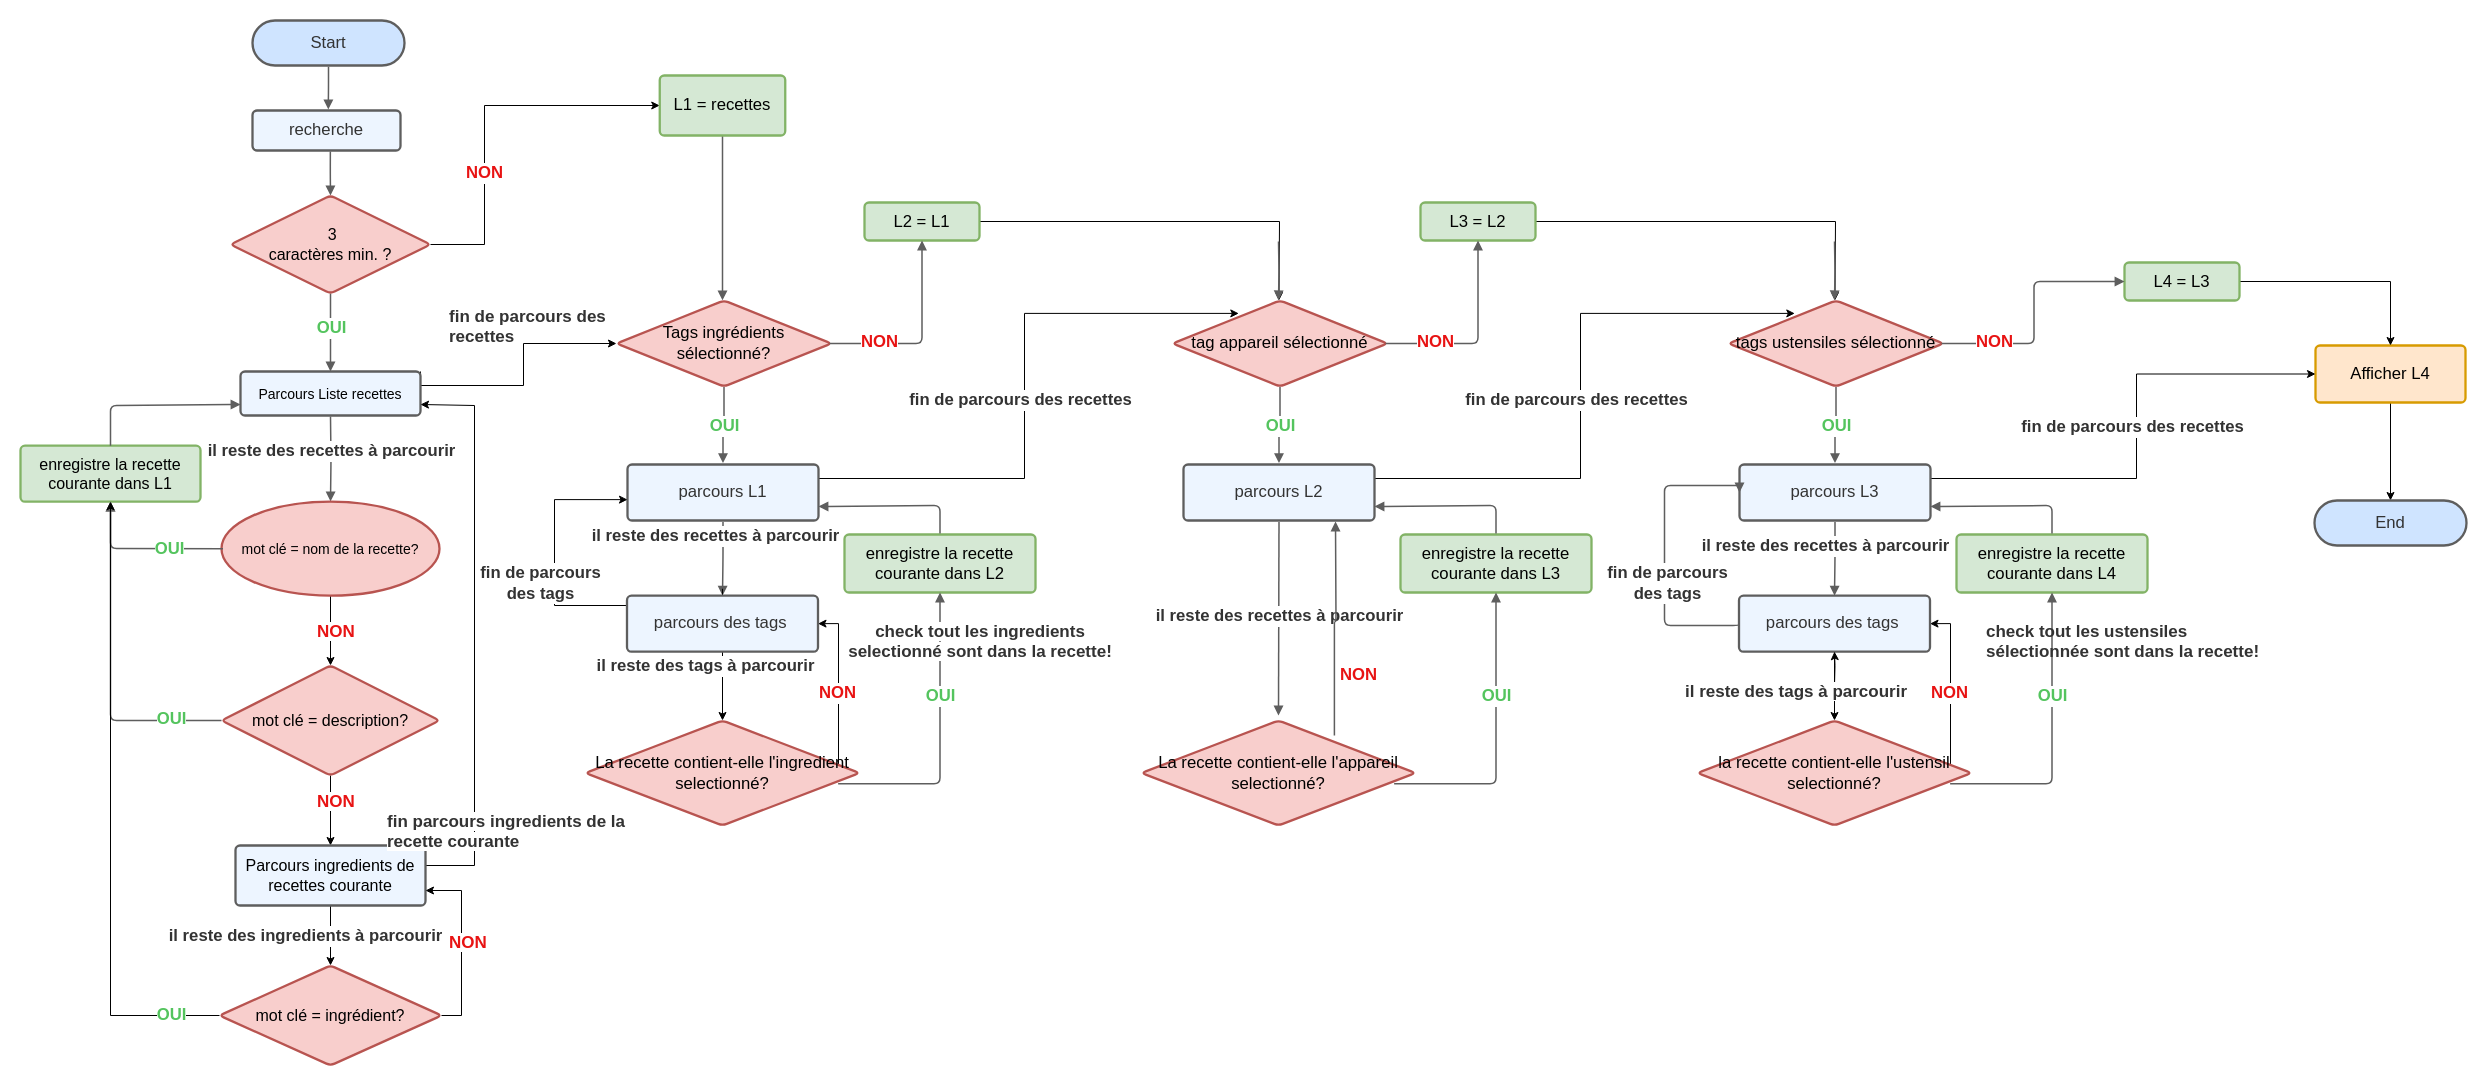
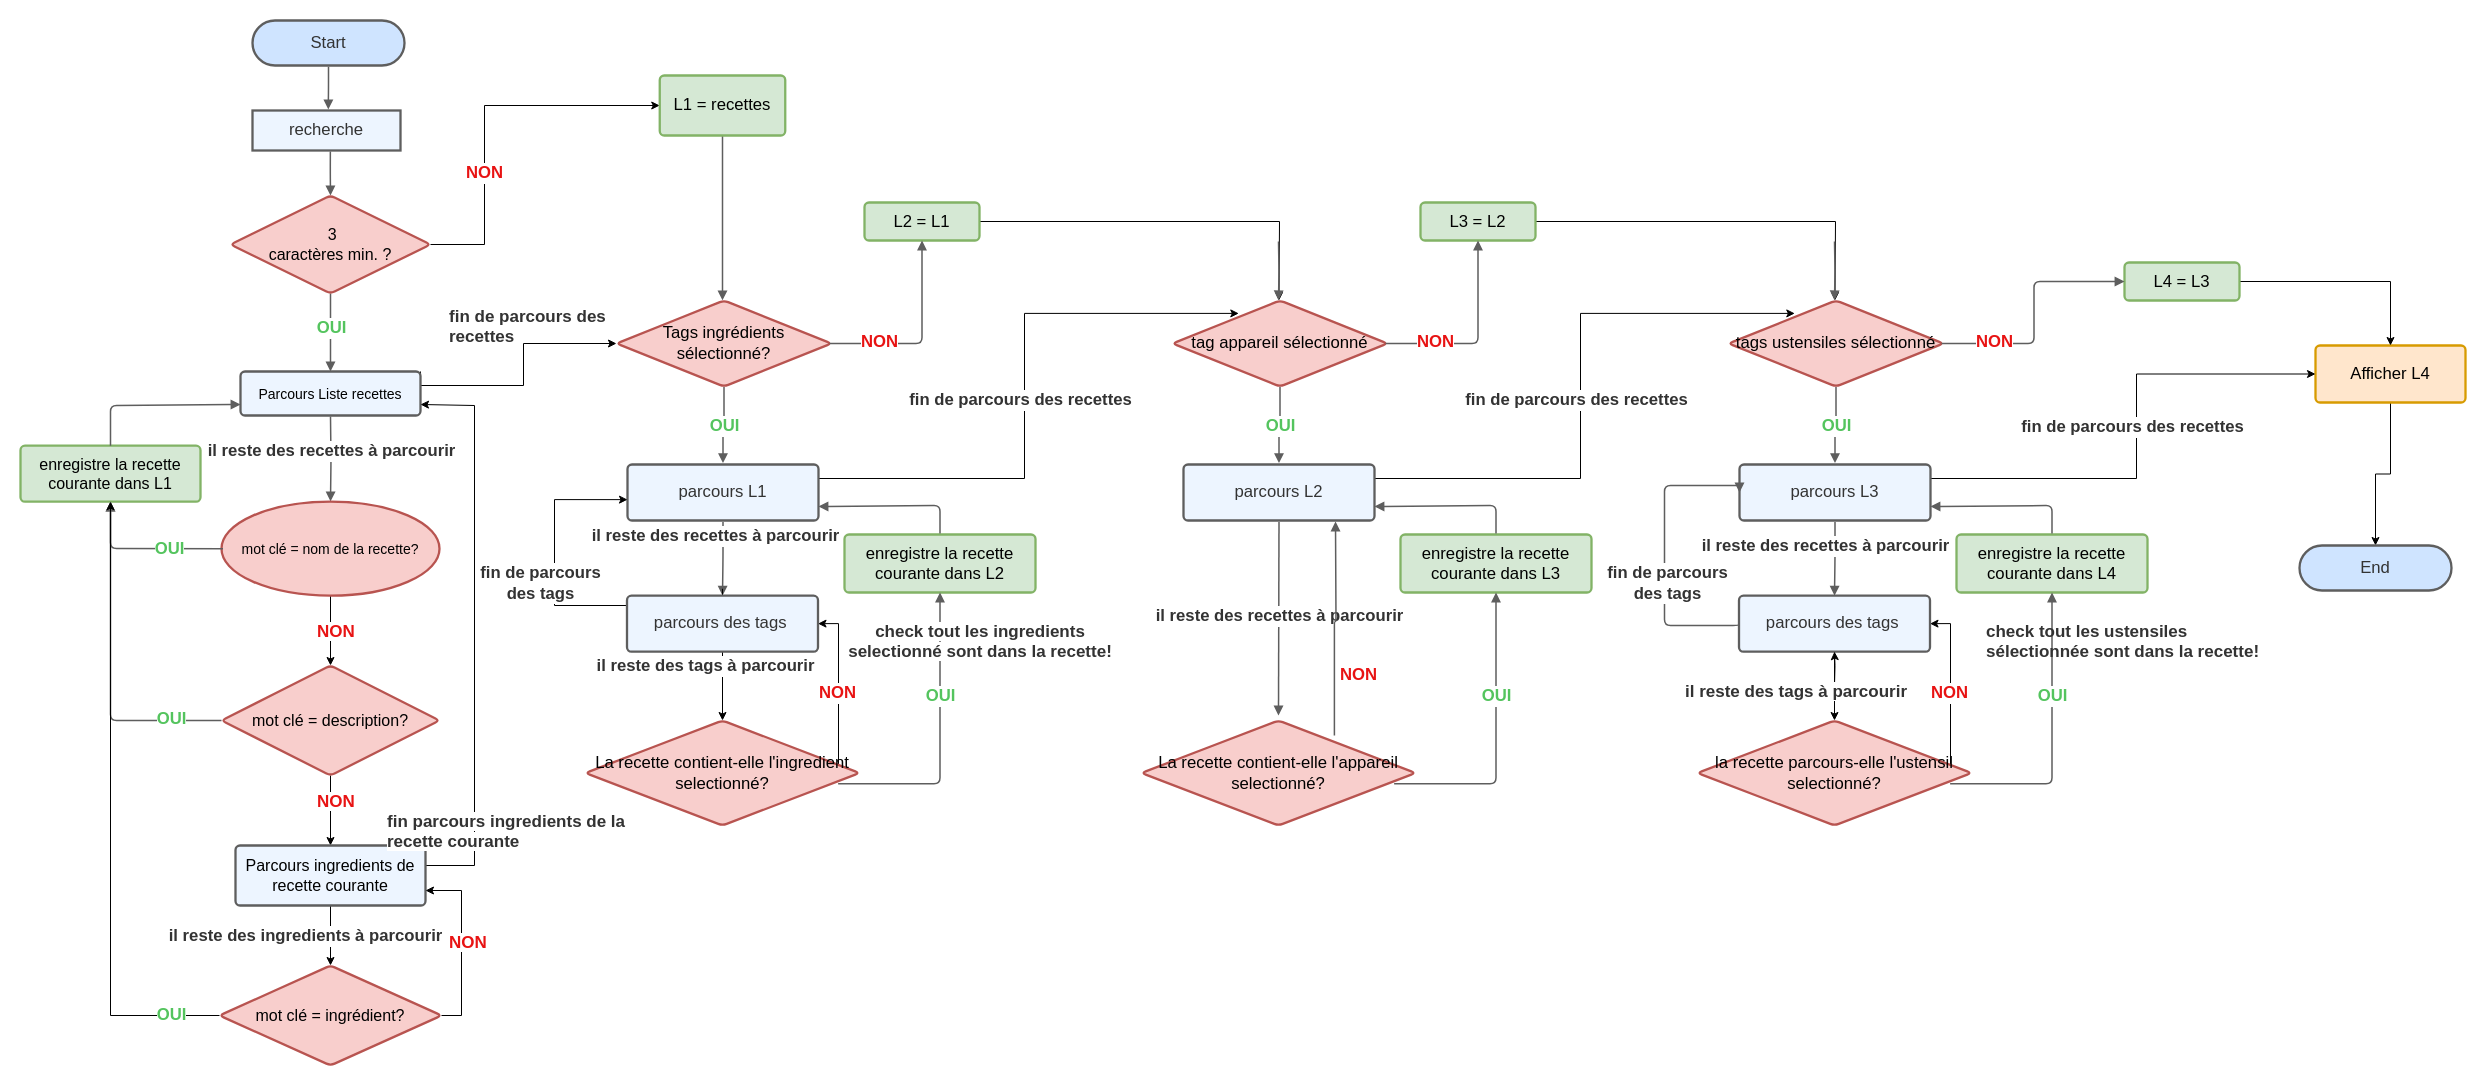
- <mxCell id="11" value="recherche" style="html=1;overflow=block;blockSpacing=1;whiteSpace=wrap;fontSize=16.7;fontColor=#333333;align=center;spacing=9;strokeColor=#5e5e5e;strokeOpacity=100;fillOpacity=100;rounded=1;absoluteArcSize=1;arcSize=9;fillColor=#edf5ff;strokeWidth=2.3;lucidId=jfPGNH_yGsVG;" parent="1" vertex="1"><mxGeometry x="252" y="110" width="148" height="40" as="geometry" /></mxCell>
+ <mxCell id="11" value="recherche" style="html=1;overflow=block;blockSpacing=1;whiteSpace=wrap;fontSize=16.7;fontColor=#333333;align=center;spacing=9;strokeColor=#5e5e5e;strokeOpacity=100;fillOpacity=100;absoluteArcSize=1;arcSize=9;fillColor=#edf5ff;strokeWidth=2.3;lucidId=jfPGNH_yGsVG;rounded=0;" parent="1" vertex="1"><mxGeometry x="252" y="110" width="148" height="40" as="geometry" /></mxCell>
- <mxCell id="36" value="End" style="html=1;overflow=block;blockSpacing=1;whiteSpace=wrap;rounded=1;arcSize=50;fontSize=16.7;fontColor=#333333;align=center;spacing=3.8;strokeColor=#5e5e5e;strokeOpacity=100;fillOpacity=100;fillColor=#cfe4ff;strokeWidth=2.3;lucidId=VujFLK2T3m6l;" parent="1" vertex="1"><mxGeometry x="2314" y="500" width="152" height="45" as="geometry" /></mxCell>
+ <mxCell id="36" value="End" style="html=1;overflow=block;blockSpacing=1;whiteSpace=wrap;rounded=1;arcSize=50;fontSize=16.7;fontColor=#333333;align=center;spacing=3.8;strokeColor=#5e5e5e;strokeOpacity=100;fillOpacity=100;fillColor=#cfe4ff;strokeWidth=2.3;lucidId=VujFLK2T3m6l;" parent="1" vertex="1"><mxGeometry x="2299" y="545" width="152" height="45" as="geometry" /></mxCell>
- <mxCell id="104" value="la recette contient-elle l'ustensil selectionné?" style="html=1;overflow=block;blockSpacing=1;whiteSpace=wrap;rhombus;fontSize=16.7;align=center;spacing=3.8;strokeColor=#b85450;strokeOpacity=100;fillOpacity=100;rounded=1;absoluteArcSize=1;arcSize=9;fillColor=#f8cecc;strokeWidth=2.3;lucidId=wxPGZghKXOwq;" parent="1" vertex="1"><mxGeometry x="1697" y="720" width="274" height="105" as="geometry" /></mxCell>
+ <mxCell id="104" value="la recette parcours-elle l'ustensil selectionné?" style="html=1;overflow=block;blockSpacing=1;whiteSpace=wrap;rhombus;fontSize=16.7;align=center;spacing=3.8;strokeColor=#b85450;strokeOpacity=100;fillOpacity=100;rounded=1;absoluteArcSize=1;arcSize=9;fillColor=#f8cecc;strokeWidth=2.3;lucidId=wxPGZghKXOwq;" parent="1" vertex="1"><mxGeometry x="1697" y="720" width="274" height="105" as="geometry" /></mxCell>
- <mxCell id="45" value="Parcours ingredients de recettes courante" style="html=1;overflow=block;blockSpacing=1;whiteSpace=wrap;fontSize=16;fontColor=default;align=center;spacing=9;strokeColor=#5e5e5e;strokeOpacity=100;fillOpacity=100;rounded=1;absoluteArcSize=1;arcSize=9;fillColor=#edf5ff;strokeWidth=2.3;lucidId=cKhFH0v02lax;" parent="1" vertex="1"><mxGeometry x="235" y="845" width="190" height="60" as="geometry" /></mxCell>
+ <mxCell id="45" value="Parcours ingredients de recette courante" style="html=1;overflow=block;blockSpacing=1;whiteSpace=wrap;fontSize=16;fontColor=default;align=center;spacing=9;strokeColor=#5e5e5e;strokeOpacity=100;fillOpacity=100;rounded=1;absoluteArcSize=1;arcSize=9;fillColor=#edf5ff;strokeWidth=2.3;lucidId=cKhFH0v02lax;" parent="1" vertex="1"><mxGeometry x="235" y="845" width="190" height="60" as="geometry" /></mxCell>
